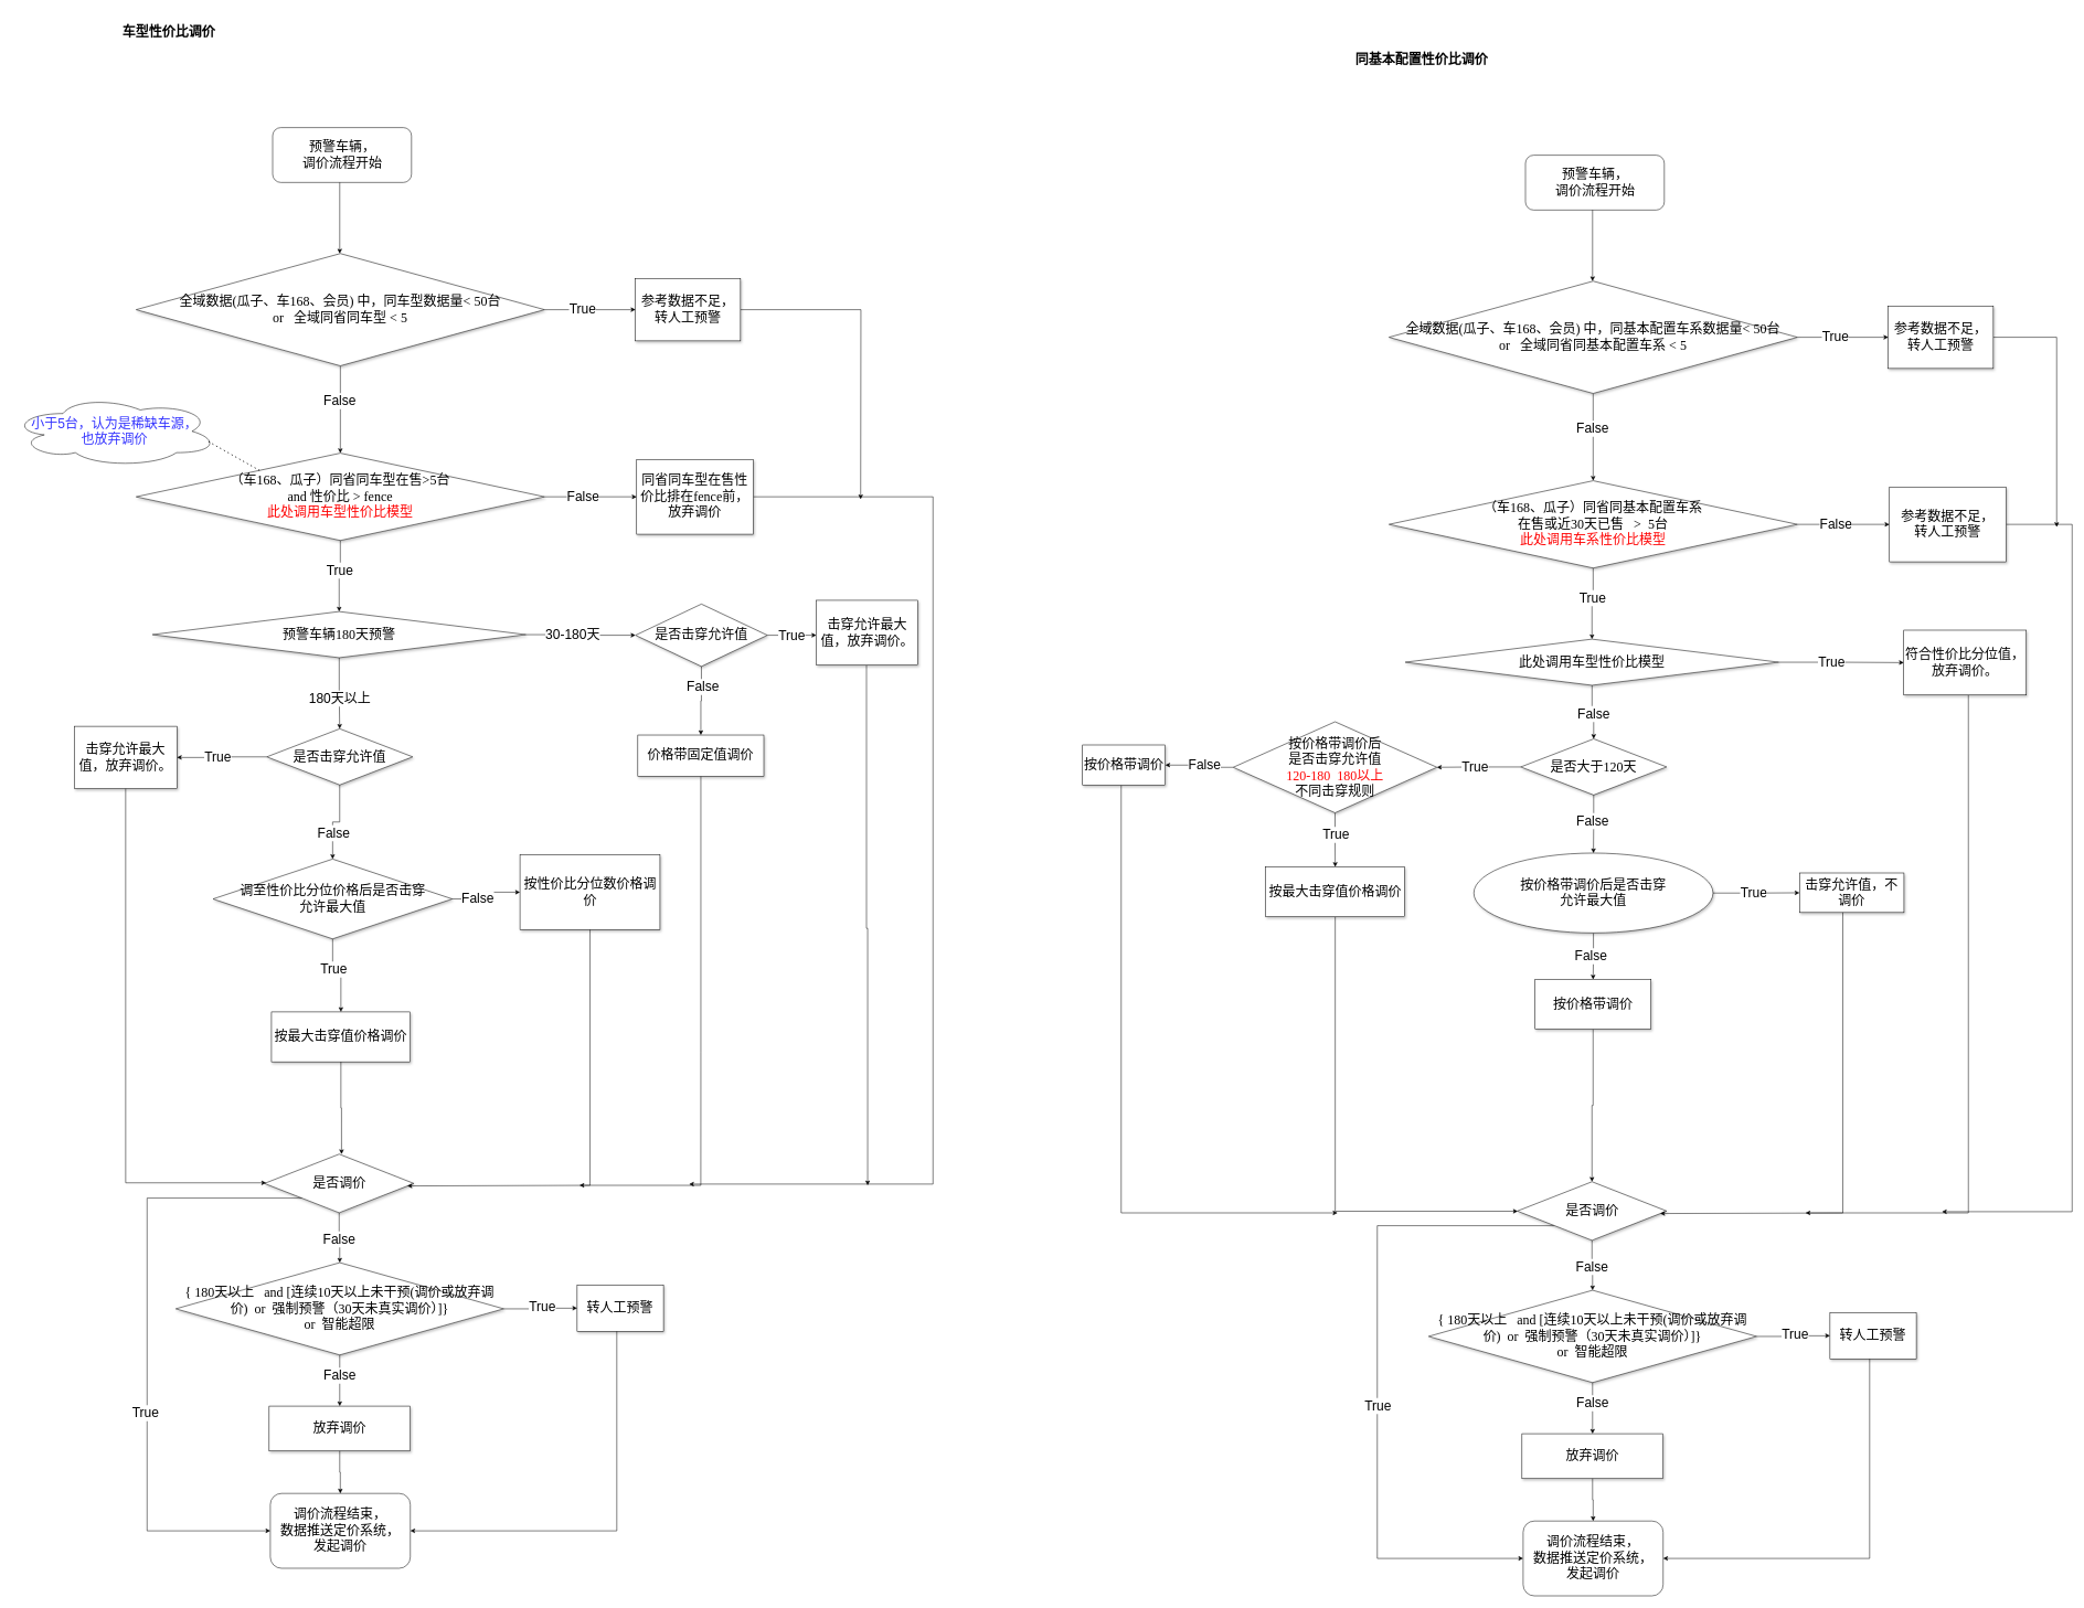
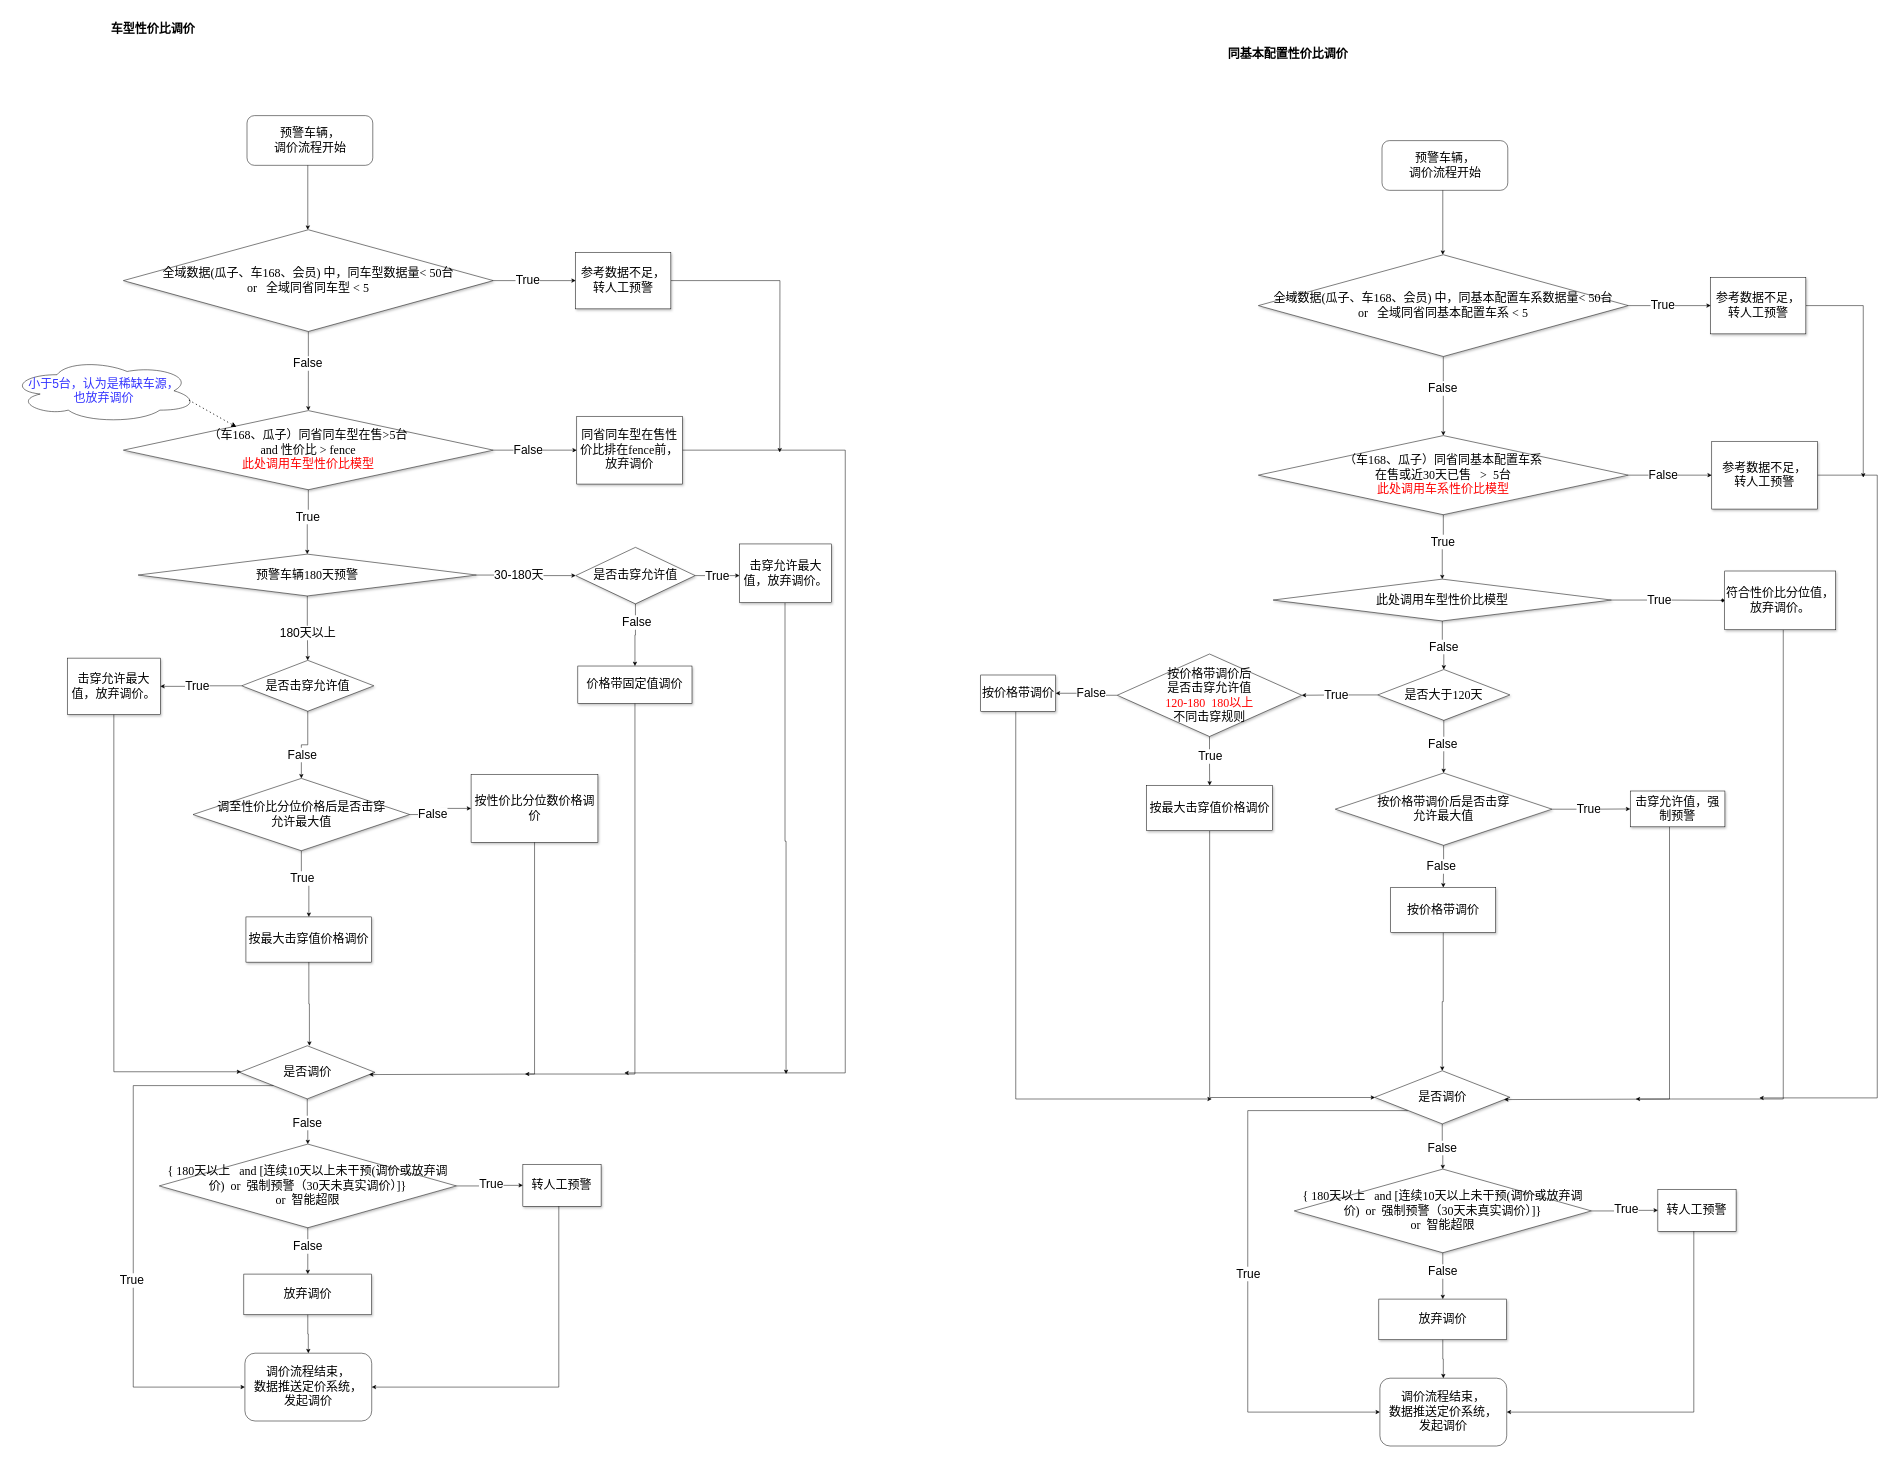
- <mxCell id="63" value="" style="endArrow=none;dashed=1;html=1;dashPattern=1 3;strokeWidth=2;rounded=0;fontColor=#FF0000;exitX=0.955;exitY=0.645;exitDx=0;exitDy=0;exitPerimeter=0;entryX=0.306;entryY=0.208;entryDx=0;entryDy=0;entryPerimeter=0;" edge="1" parent="2" source="62" target="10"><mxGeometry width="50" height="50" relative="1" as="geometry"><mxPoint x="401.646" y="818.271" as="sourcePoint" /><mxPoint x="507.342" y="705.25" as="targetPoint" /></mxGeometry></mxCell>
+ <mxCell id="63" value="" style="endArrow=classic;dashed=1;html=1;dashPattern=1 3;strokeWidth=2;rounded=0;fontColor=#FF0000;exitX=0.955;exitY=0.645;exitDx=0;exitDy=0;exitPerimeter=0;entryX=0.306;entryY=0.208;entryDx=0;entryDy=0;entryPerimeter=0;" edge="1" parent="2" source="62" target="10"><mxGeometry width="50" height="50" relative="1" as="geometry"><mxPoint x="401.646" y="818.271" as="sourcePoint" /><mxPoint x="507.342" y="705.25" as="targetPoint" /></mxGeometry></mxCell>
- <mxCell id="83" value="" style="edgeStyle=orthogonalEdgeStyle;rounded=0;orthogonalLoop=1;jettySize=auto;html=1;entryX=0;entryY=0.5;entryDx=0;entryDy=0;" edge="1" parent="1" source="80" target="86"><mxGeometry relative="1" as="geometry"><mxPoint x="3421.037" y="1200.167" as="targetPoint" /></mxGeometry></mxCell>
+ <mxCell id="83" value="" style="edgeStyle=orthogonalEdgeStyle;rounded=0;orthogonalLoop=1;jettySize=auto;html=1;entryX=0;entryY=0.5;entryDx=0;entryDy=0;endArrow=diamond;" edge="1" parent="1" source="80" target="86"><mxGeometry relative="1" as="geometry"><mxPoint x="3421.037" y="1200.167" as="targetPoint" /></mxGeometry></mxCell>
- <mxCell id="95" value="&lt;font style=&quot;font-size: 24px;&quot;&gt;按价格带调价后是否击穿&lt;br&gt;允许最大值&lt;/font&gt;" style="ellipse;whiteSpace=wrap;html=1;shadow=1;labelBackgroundColor=none;strokeWidth=1;fontFamily=Verdana;fontSize=8;align=center;" vertex="1" parent="1"><mxGeometry x="2669.996" y="1545.001" width="433.354" height="144.667" as="geometry" /></mxCell>
+ <mxCell id="95" value="&lt;font style=&quot;font-size: 24px;&quot;&gt;按价格带调价后是否击穿&lt;br&gt;允许最大值&lt;/font&gt;" style="rhombus;whiteSpace=wrap;html=1;rounded=0;shadow=1;labelBackgroundColor=none;strokeWidth=1;fontFamily=Verdana;fontSize=8;align=center;" vertex="1" parent="1"><mxGeometry x="2669.996" y="1545.001" width="433.354" height="144.667" as="geometry" /></mxCell>
- <mxCell id="98" value="&lt;span style=&quot;font-size: 24px;&quot;&gt;击穿允许值，不调价&lt;/span&gt;" style="whiteSpace=wrap;html=1;fontSize=8;fontFamily=Verdana;rounded=0;shadow=1;labelBackgroundColor=none;strokeWidth=1;" vertex="1" parent="1"><mxGeometry x="3260" y="1581" width="189.33" height="71.67" as="geometry" /></mxCell>
+ <mxCell id="98" value="&lt;span style=&quot;font-size: 24px;&quot;&gt;击穿允许值，强制预警&lt;/span&gt;" style="whiteSpace=wrap;html=1;fontSize=8;fontFamily=Verdana;rounded=0;shadow=1;labelBackgroundColor=none;strokeWidth=1;" vertex="1" parent="1"><mxGeometry x="3260" y="1581" width="189.33" height="71.67" as="geometry" /></mxCell>
